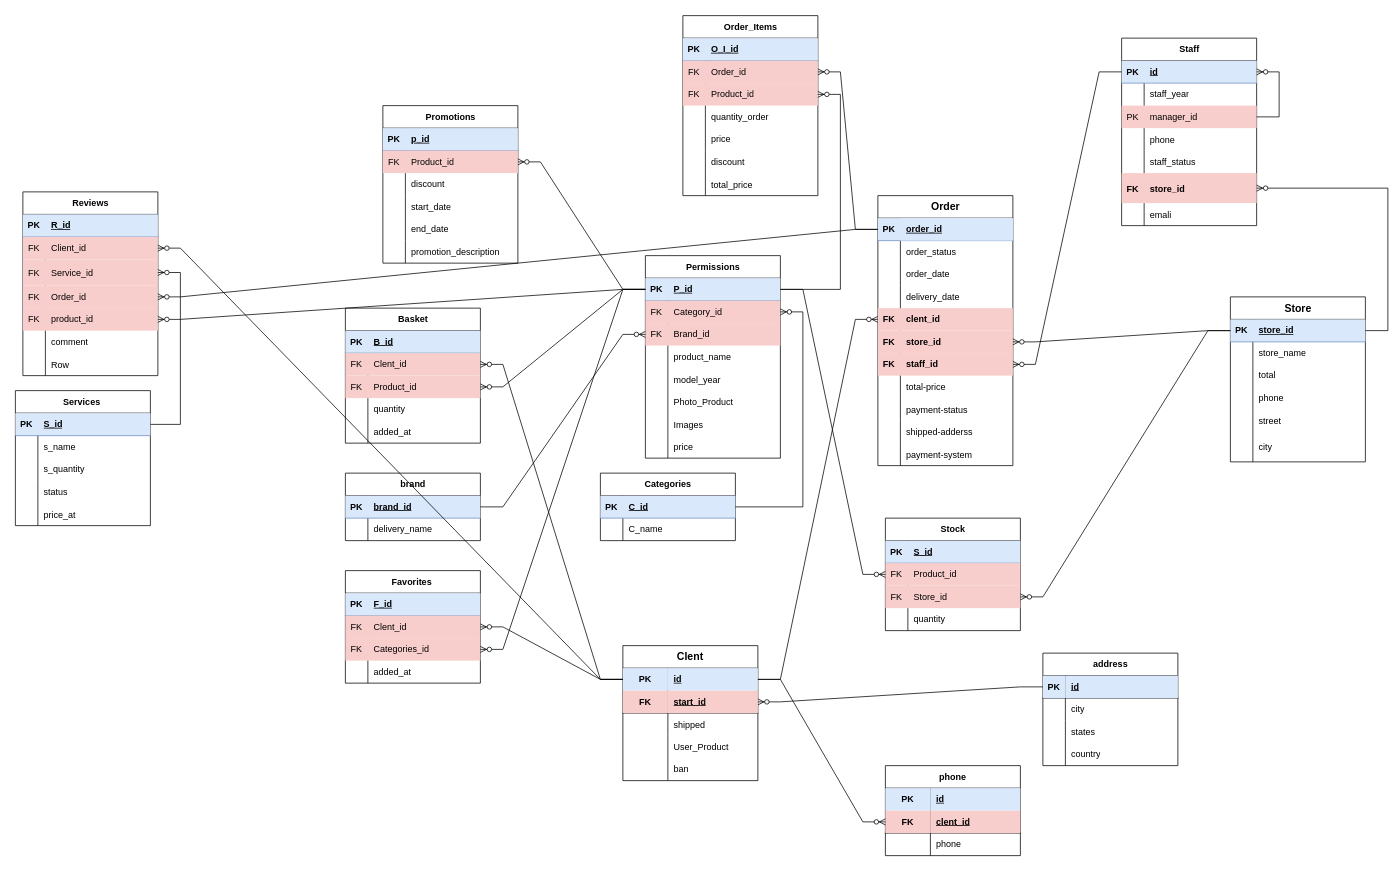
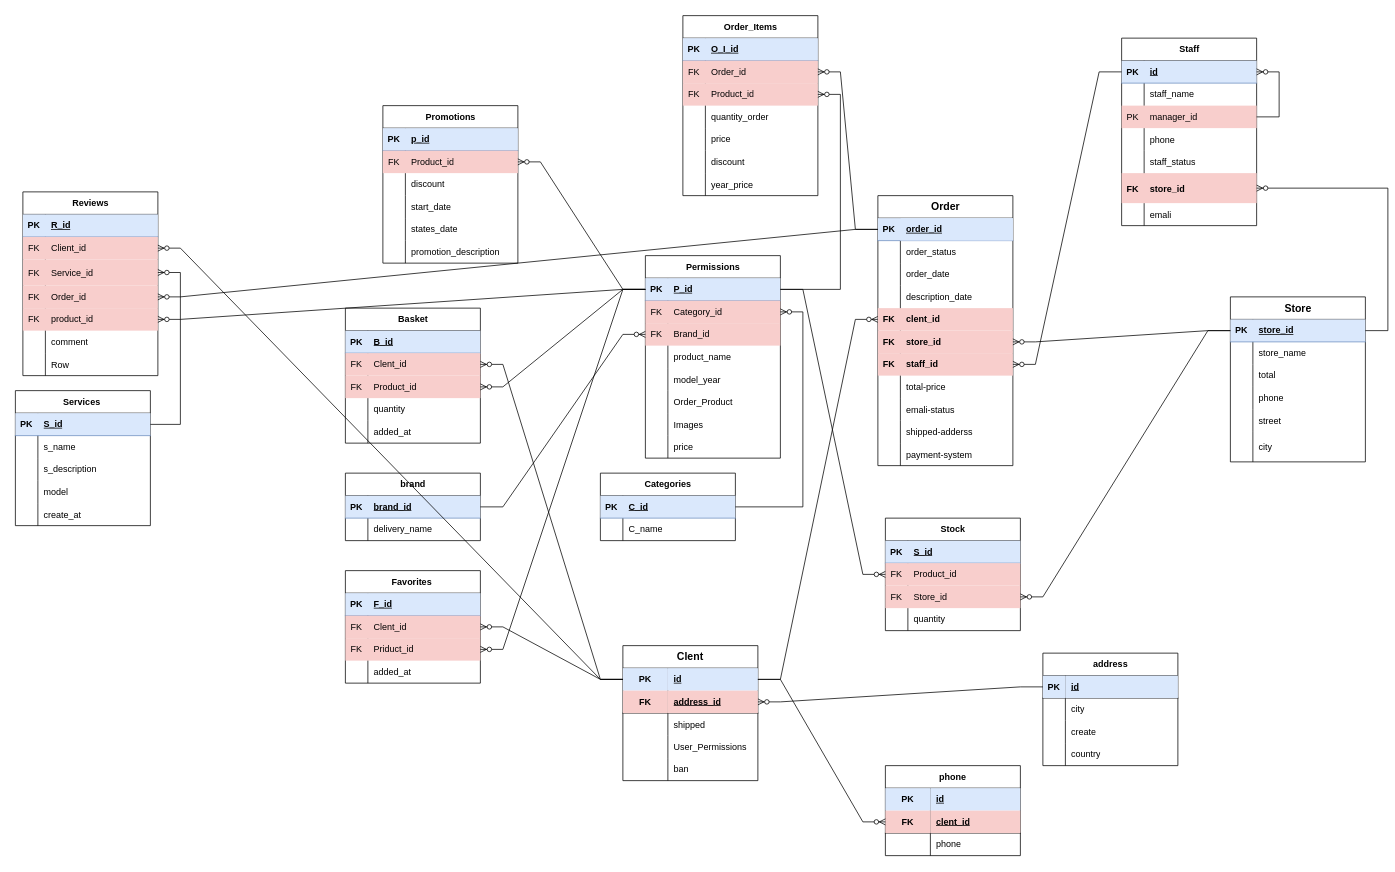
- <mxCell id="84" value="staff_year" style="shape=partialRectangle;connectable=0;fillColor=none;top=0;left=0;bottom=0;right=0;align=left;spacingLeft=6;overflow=hidden;whiteSpace=wrap;html=1;" parent="82" vertex="1"><mxGeometry x="30" width="150" height="30" as="geometry"><mxRectangle width="150" height="30" as="alternateBounds" /></mxGeometry></mxCell>
+ <mxCell id="84" value="staff_name" style="shape=partialRectangle;connectable=0;fillColor=none;top=0;left=0;bottom=0;right=0;align=left;spacingLeft=6;overflow=hidden;whiteSpace=wrap;html=1;" parent="82" vertex="1"><mxGeometry x="30" width="150" height="30" as="geometry"><mxRectangle width="150" height="30" as="alternateBounds" /></mxGeometry></mxCell>
- <mxCell id="200" value="total_price" style="shape=partialRectangle;connectable=0;fillColor=none;top=0;left=0;bottom=0;right=0;align=left;spacingLeft=6;overflow=hidden;" parent="198" vertex="1"><mxGeometry x="30" width="150" height="30" as="geometry"><mxRectangle width="150" height="30" as="alternateBounds" /></mxGeometry></mxCell>
+ <mxCell id="200" value="year_price" style="shape=partialRectangle;connectable=0;fillColor=none;top=0;left=0;bottom=0;right=0;align=left;spacingLeft=6;overflow=hidden;" parent="198" vertex="1"><mxGeometry x="30" width="150" height="30" as="geometry"><mxRectangle width="150" height="30" as="alternateBounds" /></mxGeometry></mxCell>
- <mxCell id="251" value="end_date" style="shape=partialRectangle;connectable=0;fillColor=none;top=0;left=0;bottom=0;right=0;align=left;spacingLeft=6;overflow=hidden;whiteSpace=wrap;html=1;" parent="249" vertex="1"><mxGeometry x="30" width="150" height="30" as="geometry"><mxRectangle width="150" height="30" as="alternateBounds" /></mxGeometry></mxCell>
+ <mxCell id="251" value="states_date" style="shape=partialRectangle;connectable=0;fillColor=none;top=0;left=0;bottom=0;right=0;align=left;spacingLeft=6;overflow=hidden;whiteSpace=wrap;html=1;" parent="249" vertex="1"><mxGeometry x="30" width="150" height="30" as="geometry"><mxRectangle width="150" height="30" as="alternateBounds" /></mxGeometry></mxCell>
- <mxCell id="56" value="delivery_date" style="shape=partialRectangle;connectable=0;fillColor=none;top=0;left=0;bottom=0;right=0;align=left;spacingLeft=6;overflow=hidden;" parent="54" vertex="1"><mxGeometry x="30" width="150" height="30" as="geometry"><mxRectangle width="150" height="30" as="alternateBounds" /></mxGeometry></mxCell>
+ <mxCell id="56" value="description_date" style="shape=partialRectangle;connectable=0;fillColor=none;top=0;left=0;bottom=0;right=0;align=left;spacingLeft=6;overflow=hidden;" parent="54" vertex="1"><mxGeometry x="30" width="150" height="30" as="geometry"><mxRectangle width="150" height="30" as="alternateBounds" /></mxGeometry></mxCell>
- <mxCell id="141" value="Photo_Product" style="shape=partialRectangle;connectable=0;fillColor=none;top=0;left=0;bottom=0;right=0;align=left;spacingLeft=6;overflow=hidden;" parent="139" vertex="1"><mxGeometry x="30" width="150" height="30" as="geometry"><mxRectangle width="150" height="30" as="alternateBounds" /></mxGeometry></mxCell>
+ <mxCell id="141" value="Order_Product" style="shape=partialRectangle;connectable=0;fillColor=none;top=0;left=0;bottom=0;right=0;align=left;spacingLeft=6;overflow=hidden;" parent="139" vertex="1"><mxGeometry x="30" width="150" height="30" as="geometry"><mxRectangle width="150" height="30" as="alternateBounds" /></mxGeometry></mxCell>
- <mxCell id="71" value="payment-status" style="shape=partialRectangle;connectable=0;fillColor=none;top=0;left=0;bottom=0;right=0;align=left;spacingLeft=6;overflow=hidden;" parent="69" vertex="1"><mxGeometry x="30" width="150" height="30" as="geometry"><mxRectangle width="150" height="30" as="alternateBounds" /></mxGeometry></mxCell>
+ <mxCell id="71" value="emali-status" style="shape=partialRectangle;connectable=0;fillColor=none;top=0;left=0;bottom=0;right=0;align=left;spacingLeft=6;overflow=hidden;" parent="69" vertex="1"><mxGeometry x="30" width="150" height="30" as="geometry"><mxRectangle width="150" height="30" as="alternateBounds" /></mxGeometry></mxCell>
- <mxCell id="287" value="s_quantity" style="shape=partialRectangle;connectable=0;fillColor=none;top=0;left=0;bottom=0;right=0;align=left;spacingLeft=6;overflow=hidden;whiteSpace=wrap;html=1;" parent="285" vertex="1"><mxGeometry x="30" width="150" height="30" as="geometry"><mxRectangle width="150" height="30" as="alternateBounds" /></mxGeometry></mxCell>
+ <mxCell id="287" value="s_description" style="shape=partialRectangle;connectable=0;fillColor=none;top=0;left=0;bottom=0;right=0;align=left;spacingLeft=6;overflow=hidden;whiteSpace=wrap;html=1;" parent="285" vertex="1"><mxGeometry x="30" width="150" height="30" as="geometry"><mxRectangle width="150" height="30" as="alternateBounds" /></mxGeometry></mxCell>
- <mxCell id="290" value="status" style="shape=partialRectangle;connectable=0;fillColor=none;top=0;left=0;bottom=0;right=0;align=left;spacingLeft=6;overflow=hidden;whiteSpace=wrap;html=1;" parent="288" vertex="1"><mxGeometry x="30" width="150" height="30" as="geometry"><mxRectangle width="150" height="30" as="alternateBounds" /></mxGeometry></mxCell>
+ <mxCell id="290" value="model" style="shape=partialRectangle;connectable=0;fillColor=none;top=0;left=0;bottom=0;right=0;align=left;spacingLeft=6;overflow=hidden;whiteSpace=wrap;html=1;" parent="288" vertex="1"><mxGeometry x="30" width="150" height="30" as="geometry"><mxRectangle width="150" height="30" as="alternateBounds" /></mxGeometry></mxCell>
- <mxCell id="293" value="price_at" style="shape=partialRectangle;connectable=0;fillColor=none;top=0;left=0;bottom=0;right=0;align=left;spacingLeft=6;overflow=hidden;" parent="291" vertex="1"><mxGeometry x="30" width="150" height="30" as="geometry"><mxRectangle width="150" height="30" as="alternateBounds" /></mxGeometry></mxCell>
+ <mxCell id="293" value="create_at" style="shape=partialRectangle;connectable=0;fillColor=none;top=0;left=0;bottom=0;right=0;align=left;spacingLeft=6;overflow=hidden;" parent="291" vertex="1"><mxGeometry x="30" width="150" height="30" as="geometry"><mxRectangle width="150" height="30" as="alternateBounds" /></mxGeometry></mxCell>
- <mxCell id="230" value="Categories_id" style="shape=partialRectangle;connectable=0;fillColor=none;top=0;left=0;bottom=0;right=0;align=left;spacingLeft=6;fontStyle=0;overflow=hidden;whiteSpace=wrap;html=1;" parent="228" vertex="1"><mxGeometry x="30" width="150" height="30" as="geometry"><mxRectangle width="150" height="30" as="alternateBounds" /></mxGeometry></mxCell>
+ <mxCell id="230" value="Priduct_id" style="shape=partialRectangle;connectable=0;fillColor=none;top=0;left=0;bottom=0;right=0;align=left;spacingLeft=6;fontStyle=0;overflow=hidden;whiteSpace=wrap;html=1;" parent="228" vertex="1"><mxGeometry x="30" width="150" height="30" as="geometry"><mxRectangle width="150" height="30" as="alternateBounds" /></mxGeometry></mxCell>
- <mxCell id="22" value="start_id" style="shape=partialRectangle;connectable=0;fillColor=#f8cecc;top=0;left=0;bottom=0;right=0;align=left;spacingLeft=6;fontStyle=5;overflow=hidden;html=1;whiteSpace=wrap;strokeColor=#b85450;" parent="20" vertex="1"><mxGeometry x="60" width="120" height="30" as="geometry"><mxRectangle width="120" height="30" as="alternateBounds" /></mxGeometry></mxCell>
+ <mxCell id="22" value="address_id" style="shape=partialRectangle;connectable=0;fillColor=#f8cecc;top=0;left=0;bottom=0;right=0;align=left;spacingLeft=6;fontStyle=5;overflow=hidden;html=1;whiteSpace=wrap;strokeColor=#b85450;" parent="20" vertex="1"><mxGeometry x="60" width="120" height="30" as="geometry"><mxRectangle width="120" height="30" as="alternateBounds" /></mxGeometry></mxCell>
- <mxCell id="11" value="states" style="shape=partialRectangle;connectable=0;fillColor=none;top=0;left=0;bottom=0;right=0;align=left;spacingLeft=6;overflow=hidden;whiteSpace=wrap;html=1;" parent="9" vertex="1"><mxGeometry x="30" width="150" height="30" as="geometry"><mxRectangle width="150" height="30" as="alternateBounds" /></mxGeometry></mxCell>
+ <mxCell id="11" value="create" style="shape=partialRectangle;connectable=0;fillColor=none;top=0;left=0;bottom=0;right=0;align=left;spacingLeft=6;overflow=hidden;whiteSpace=wrap;html=1;" parent="9" vertex="1"><mxGeometry x="30" width="150" height="30" as="geometry"><mxRectangle width="150" height="30" as="alternateBounds" /></mxGeometry></mxCell>
- <mxCell id="28" value="User_Product" style="shape=partialRectangle;connectable=0;fillColor=none;top=0;left=0;bottom=0;right=0;align=left;spacingLeft=6;overflow=hidden;" parent="26" vertex="1"><mxGeometry x="60" width="120" height="30" as="geometry"><mxRectangle width="120" height="30" as="alternateBounds" /></mxGeometry></mxCell>
+ <mxCell id="28" value="User_Permissions" style="shape=partialRectangle;connectable=0;fillColor=none;top=0;left=0;bottom=0;right=0;align=left;spacingLeft=6;overflow=hidden;" parent="26" vertex="1"><mxGeometry x="60" width="120" height="30" as="geometry"><mxRectangle width="120" height="30" as="alternateBounds" /></mxGeometry></mxCell>
